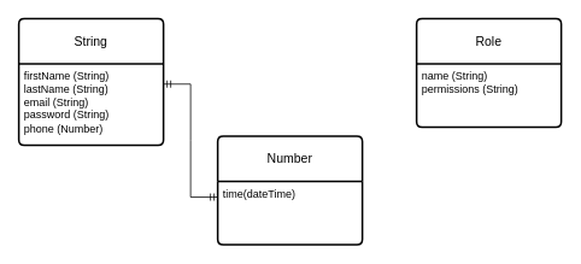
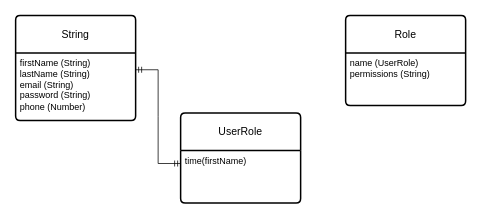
- <mxCell id="5" value="name (String)&lt;br&gt;permissions (String)" style="align=left;strokeColor=none;fillColor=none;spacingLeft=4;fontSize=12;verticalAlign=top;resizable=0;rotatable=0;part=1;html=1;" parent="4" vertex="1"><mxGeometry y="50" width="160" height="70" as="geometry" /></mxCell>
+ <mxCell id="5" value="name (UserRole)&lt;br&gt;permissions (String)" style="align=left;strokeColor=none;fillColor=none;spacingLeft=4;fontSize=12;verticalAlign=top;resizable=0;rotatable=0;part=1;html=1;" parent="4" vertex="1"><mxGeometry y="50" width="160" height="70" as="geometry" /></mxCell>
- <mxCell id="7" value="Number" style="swimlane;childLayout=stackLayout;horizontal=1;startSize=50;horizontalStack=0;rounded=1;fontSize=14;fontStyle=0;strokeWidth=2;resizeParent=0;resizeLast=1;shadow=0;dashed=0;align=center;arcSize=4;whiteSpace=wrap;html=1;" vertex="1" parent="1"><mxGeometry x="240" y="150" width="160" height="120" as="geometry" /></mxCell>
+ <mxCell id="7" value="UserRole" style="swimlane;childLayout=stackLayout;horizontal=1;startSize=50;horizontalStack=0;rounded=1;fontSize=14;fontStyle=0;strokeWidth=2;resizeParent=0;resizeLast=1;shadow=0;dashed=0;align=center;arcSize=4;whiteSpace=wrap;html=1;" vertex="1" parent="1"><mxGeometry x="240" y="150" width="160" height="120" as="geometry" /></mxCell>
- <mxCell id="8" value="time(dateTime)" style="align=left;strokeColor=none;fillColor=none;spacingLeft=4;fontSize=12;verticalAlign=top;resizable=0;rotatable=0;part=1;html=1;" vertex="1" parent="7"><mxGeometry y="50" width="160" height="70" as="geometry" /></mxCell>
+ <mxCell id="8" value="time(firstName)" style="align=left;strokeColor=none;fillColor=none;spacingLeft=4;fontSize=12;verticalAlign=top;resizable=0;rotatable=0;part=1;html=1;" vertex="1" parent="7"><mxGeometry y="50" width="160" height="70" as="geometry" /></mxCell>
